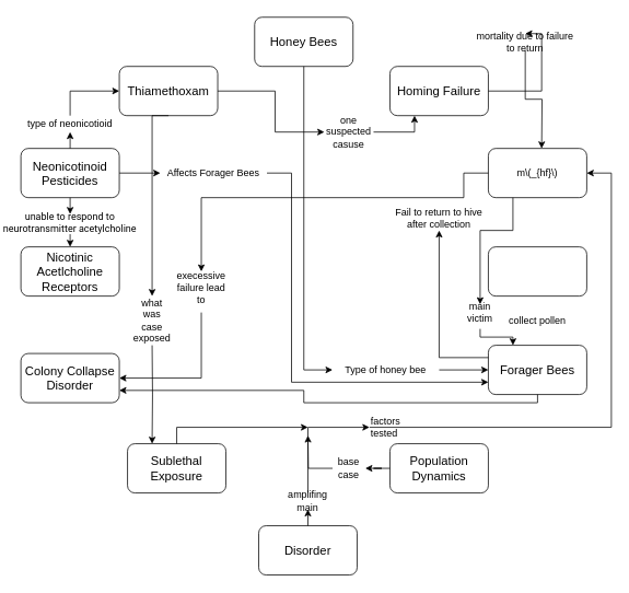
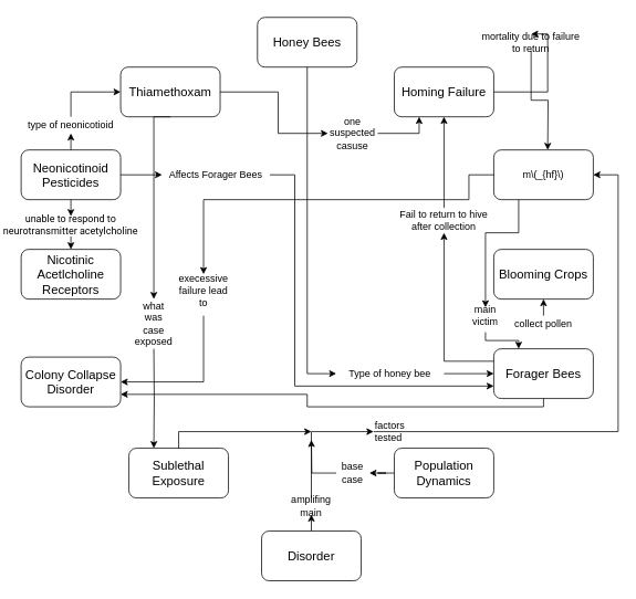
+ <mxCell id="36" style="edgeStyle=orthogonalEdgeStyle;rounded=0;orthogonalLoop=1;jettySize=auto;html=1;entryX=0.5;entryY=1;entryDx=0;entryDy=0;exitX=0.5;exitY=0;exitDx=0;exitDy=0;" parent="1" source="47" target="30" edge="1"><mxGeometry relative="1" as="geometry"><mxPoint x="545" y="230" as="sourcePoint" /><Array as="points" /></mxGeometry></mxCell>
+ <mxCell id="7" value="&lt;span style=&quot;font-size: 15px&quot;&gt;Blooming Crops&lt;/span&gt;" style="text;html=1;strokeColor=none;fillColor=none;align=center;verticalAlign=middle;whiteSpace=wrap;rounded=0;" parent="5" vertex="1"><mxGeometry width="120" height="60" as="geometry" /></mxCell>
+ <mxCell id="35" style="edgeStyle=orthogonalEdgeStyle;rounded=0;orthogonalLoop=1;jettySize=auto;html=1;exitX=0.5;exitY=0;exitDx=0;exitDy=0;entryX=0.5;entryY=1;entryDx=0;entryDy=0;" parent="1" source="46" target="7" edge="1"><mxGeometry relative="1" as="geometry" /></mxCell>
